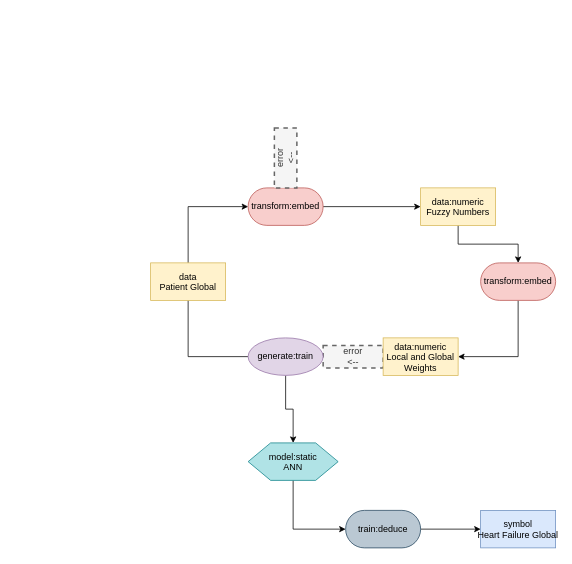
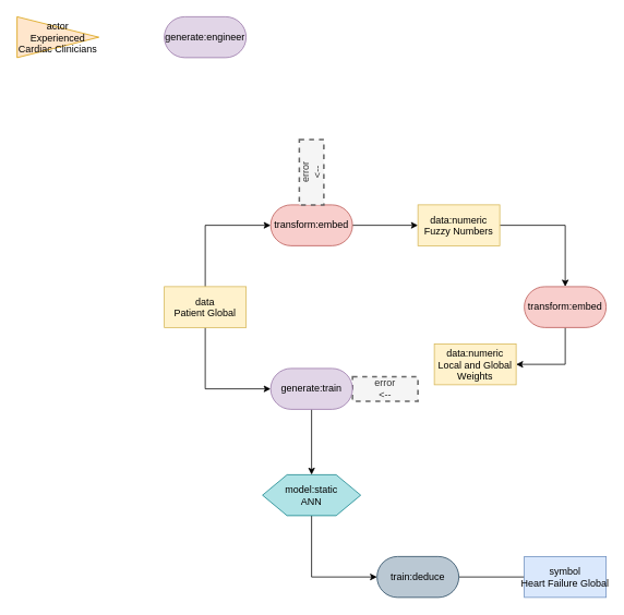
+ <mxCell id="2" value="actor&#10;Experienced&#10;Cardiac Clinicians" style="triangle;fillColor=#ffe6cc;strokeColor=#d79b00;" parent="1" name="actor" vertex="1"><mxGeometry x="20" y="20" width="100" height="50" as="geometry" /></mxCell>
+ <mxCell id="3" value="generate:engineer" style="rounded=1;whiteSpace=wrap;html=1;arcSize=50;fillColor=#e1d5e7;strokeColor=#9673a6;" parent="1" name="generate:engineer" vertex="1"><mxGeometry x="200" y="20" width="100" height="50" as="geometry" /></mxCell>
- <mxCell id="11" value="data:numeric&#10;Fuzzy Numbers" style="rectangle;fillColor=#fff2cc;strokeColor=#d6b656;" parent="1" name="data" vertex="1"><mxGeometry x="560" y="250" width="100" height="50" as="geometry" /></mxCell>
+ <mxCell id="11" value="data:numeric&#10;Fuzzy Numbers" style="rectangle;fillColor=#fff2cc;strokeColor=#d6b656;" parent="1" name="data" vertex="1"><mxGeometry x="510" y="250" width="100" height="50" as="geometry" /></mxCell>
- <mxCell id="8" style="edgeStyle=orthogonalEdgeStyle;rounded=0;orthogonalLoop=1;jettySize=auto;html=1;exitX=0.5;exitY=1;exitDx=0;exitDy=0;entryX=0;entryY=0.5;entryDx=0;entryDy=0;endArrow=none;" parent="1" source="9" target="16" edge="1"><mxGeometry relative="1" as="geometry" /></mxCell>
+ <mxCell id="8" style="edgeStyle=orthogonalEdgeStyle;rounded=0;orthogonalLoop=1;jettySize=auto;html=1;exitX=0.5;exitY=1;exitDx=0;exitDy=0;entryX=0;entryY=0.5;entryDx=0;entryDy=0;" parent="1" source="9" target="16" edge="1"><mxGeometry relative="1" as="geometry" /></mxCell>
- <mxCell id="16" value="generate:train" style="ellipse;whiteSpace=wrap;html=1;arcSize=50;fillColor=#e1d5e7;strokeColor=#9673a6;" parent="1" name="generate:train" vertex="1"><mxGeometry x="330" y="450" width="100" height="50" as="geometry" /></mxCell>
+ <mxCell id="16" value="generate:train" style="rounded=1;whiteSpace=wrap;html=1;arcSize=50;fillColor=#e1d5e7;strokeColor=#9673a6;" parent="1" name="generate:train" vertex="1"><mxGeometry x="330" y="450" width="100" height="50" as="geometry" /></mxCell>
- <mxCell id="14" value="data:numeric&#10;Local and Global&#10;Weights" style="rectangle;fillColor=#fff2cc;strokeColor=#d6b656;" parent="1" name="data" vertex="1"><mxGeometry x="510" y="450" width="100" height="50" as="geometry" /></mxCell>
+ <mxCell id="14" value="data:numeric&#10;Local and Global&#10;Weights" style="rectangle;fillColor=#fff2cc;strokeColor=#d6b656;" parent="1" name="data" vertex="1"><mxGeometry x="530" y="420" width="100" height="50" as="geometry" /></mxCell>
- <mxCell id="19" value="model:static&#10;ANN" style="shape=hexagon;perimeter=hexagonPerimeter2;fillColor=#b0e3e6;strokeColor=#0e8088;" parent="1" name="model" vertex="1"><mxGeometry x="330" y="590" width="120" height="50" as="geometry" /></mxCell>
+ <mxCell id="19" value="model:static&#10;ANN" style="shape=hexagon;perimeter=hexagonPerimeter2;fillColor=#b0e3e6;strokeColor=#0e8088;" parent="1" name="model" vertex="1"><mxGeometry x="320" y="580" width="120" height="50" as="geometry" /></mxCell>
- <mxCell id="20" style="edgeStyle=orthogonalEdgeStyle;rounded=0;orthogonalLoop=1;jettySize=auto;html=1;entryX=0;entryY=0.5;entryDx=0;entryDy=0;" parent="1" source="21" target="22" edge="1"><mxGeometry relative="1" as="geometry" /></mxCell>
+ <mxCell id="20" style="edgeStyle=orthogonalEdgeStyle;rounded=0;orthogonalLoop=1;jettySize=auto;html=1;entryX=0;entryY=0.5;entryDx=0;entryDy=0;endArrow=none;" parent="1" source="21" target="22" edge="1"><mxGeometry relative="1" as="geometry" /></mxCell>
